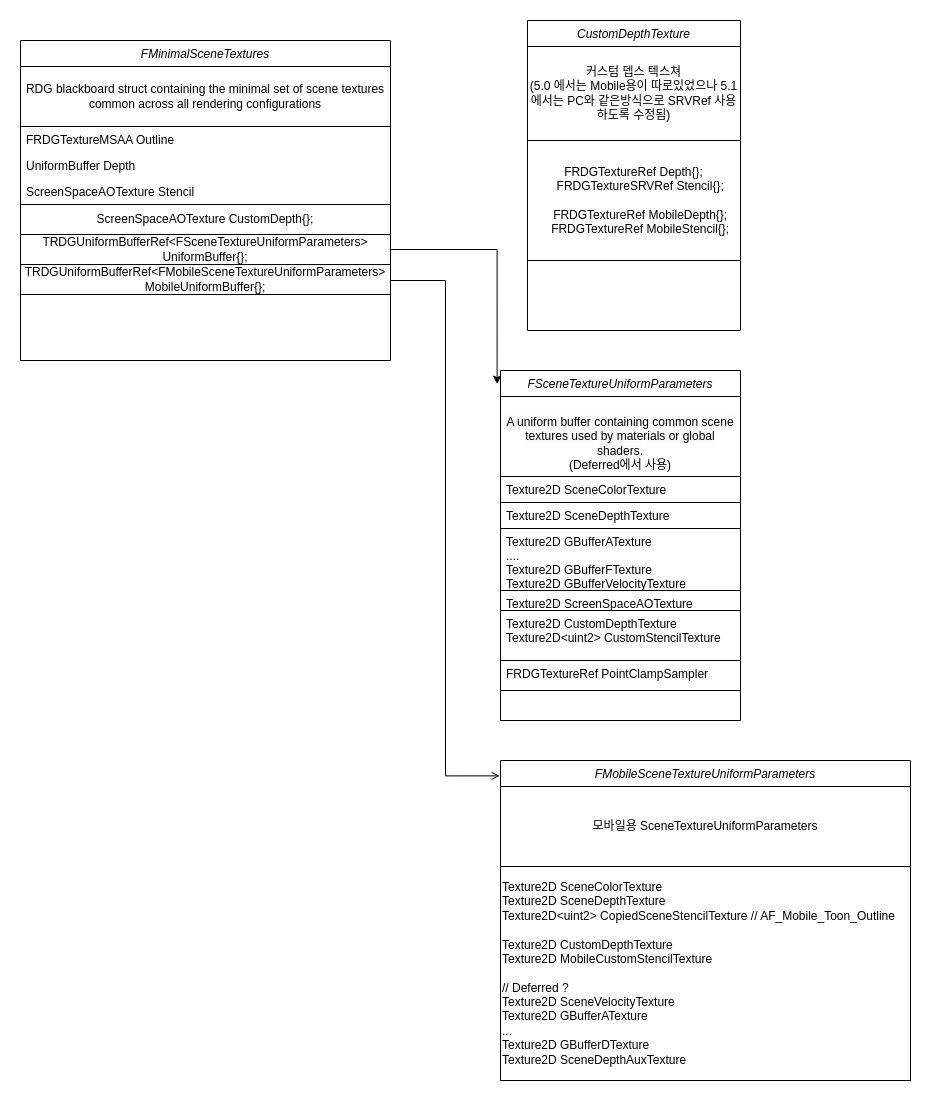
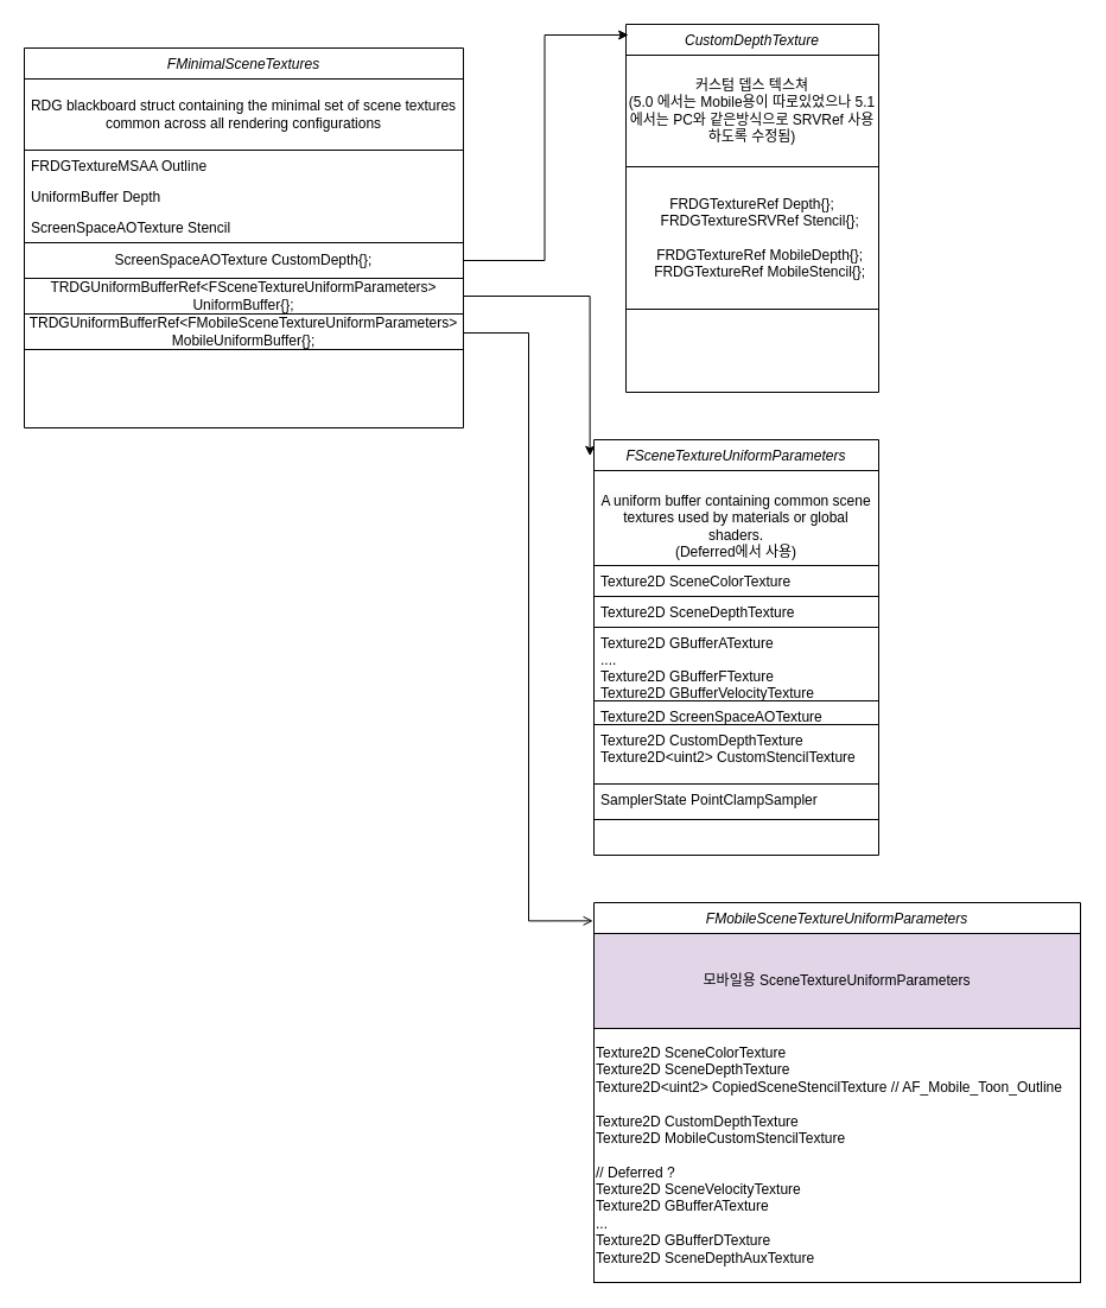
+ <mxCell id="24" style="edgeStyle=orthogonalEdgeStyle;rounded=0;orthogonalLoop=1;jettySize=auto;html=1;exitX=1;exitY=0.5;exitDx=0;exitDy=0;entryX=0.01;entryY=0.029;entryDx=0;entryDy=0;entryPerimeter=0;" edge="1" parent="1" source="8" target="20"><mxGeometry relative="1" as="geometry" /></mxCell>
- <mxCell id="18" value="FRDGTextureRef PointClampSampler" style="text;align=left;verticalAlign=top;spacingLeft=4;spacingRight=4;overflow=hidden;rotatable=0;points=[[0,0.5],[1,0.5]];portConstraint=eastwest;strokeColor=default;" vertex="1" parent="11"><mxGeometry y="290" width="240" height="30" as="geometry" /></mxCell>
+ <mxCell id="18" value="SamplerState PointClampSampler" style="text;align=left;verticalAlign=top;spacingLeft=4;spacingRight=4;overflow=hidden;rotatable=0;points=[[0,0.5],[1,0.5]];portConstraint=eastwest;strokeColor=default;" vertex="1" parent="11"><mxGeometry y="290" width="240" height="30" as="geometry" /></mxCell>
- <mxCell id="26" value="모바일용 SceneTextureUniformParameters" style="rounded=0;whiteSpace=wrap;html=1;" vertex="1" parent="25"><mxGeometry y="26" width="410" height="80" as="geometry" /></mxCell>
+ <mxCell id="26" value="모바일용 SceneTextureUniformParameters" style="rounded=0;whiteSpace=wrap;html=1;fillColor=#e1d5e7;" vertex="1" parent="25"><mxGeometry y="26" width="410" height="80" as="geometry" /></mxCell>
